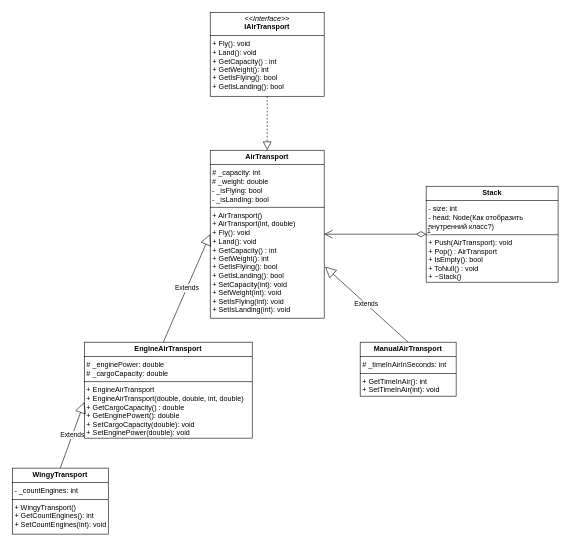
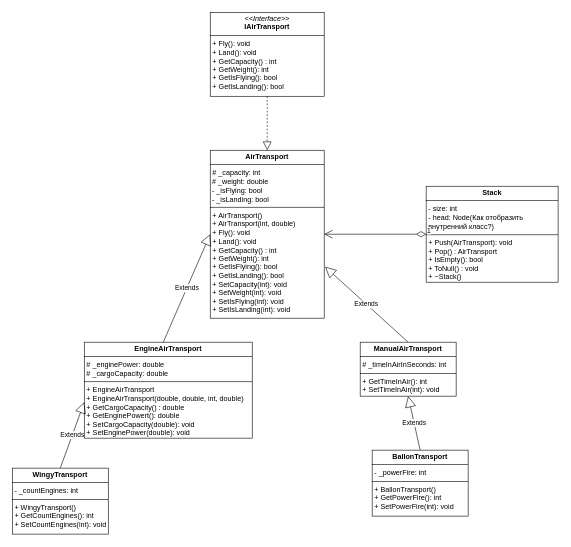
+ <mxCell id="12" value="Extends" style="endArrow=block;endSize=16;endFill=0;html=1;rounded=0;exitX=0.5;exitY=0;exitDx=0;exitDy=0;entryX=0.5;entryY=1;entryDx=0;entryDy=0;" parent="1" source="11" target="7" edge="1"><mxGeometry width="160" relative="1" as="geometry"><mxPoint x="610" y="750" as="sourcePoint" /><mxPoint x="530" y="620" as="targetPoint" /></mxGeometry></mxCell>
+ <mxCell id="11" value="&lt;p style=&quot;margin:0px;margin-top:4px;text-align:center;&quot;&gt;&lt;b&gt;BallonTransport&lt;/b&gt;&lt;br&gt;&lt;/p&gt;&lt;hr size=&quot;1&quot; style=&quot;border-style:solid;&quot;&gt;&lt;p style=&quot;margin:0px;margin-left:4px;&quot;&gt;- _powerFire: int&lt;/p&gt;&lt;hr size=&quot;1&quot; style=&quot;border-style:solid;&quot;&gt;&lt;p style=&quot;margin: 0px 0px 0px 4px;&quot;&gt;&lt;span style=&quot;background-color: initial;&quot;&gt;+&amp;nbsp;&lt;/span&gt;&lt;span style=&quot;background-color: initial; text-align: left;&quot;&gt;BallonTransport()&lt;/span&gt;&lt;br&gt;&lt;/p&gt;&lt;p style=&quot;margin: 0px 0px 0px 4px;&quot;&gt;+ GetPowerFire(): int&lt;/p&gt;&lt;p style=&quot;margin: 0px 0px 0px 4px;&quot;&gt;+ SetPowerFire(int): void&lt;/p&gt;" style="verticalAlign=top;align=left;overflow=fill;html=1;whiteSpace=wrap;" parent="1" vertex="1"><mxGeometry x="620" y="750" width="160" height="110" as="geometry" /></mxCell>
